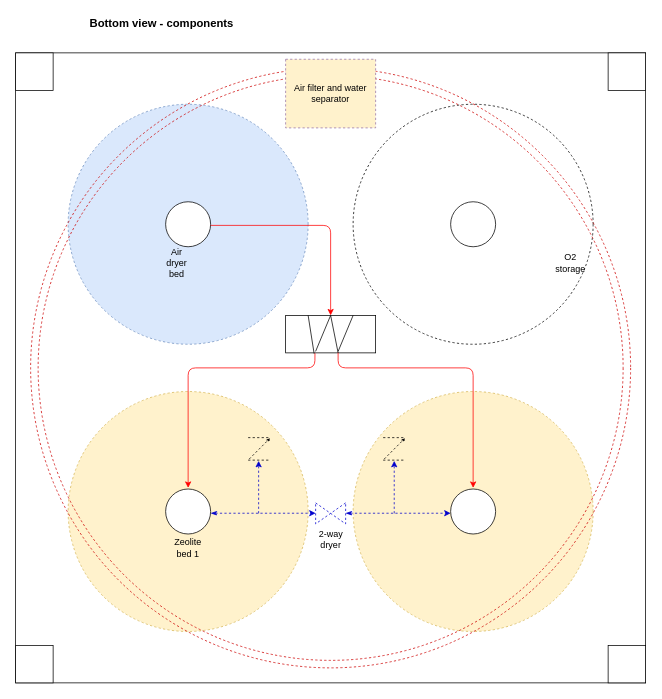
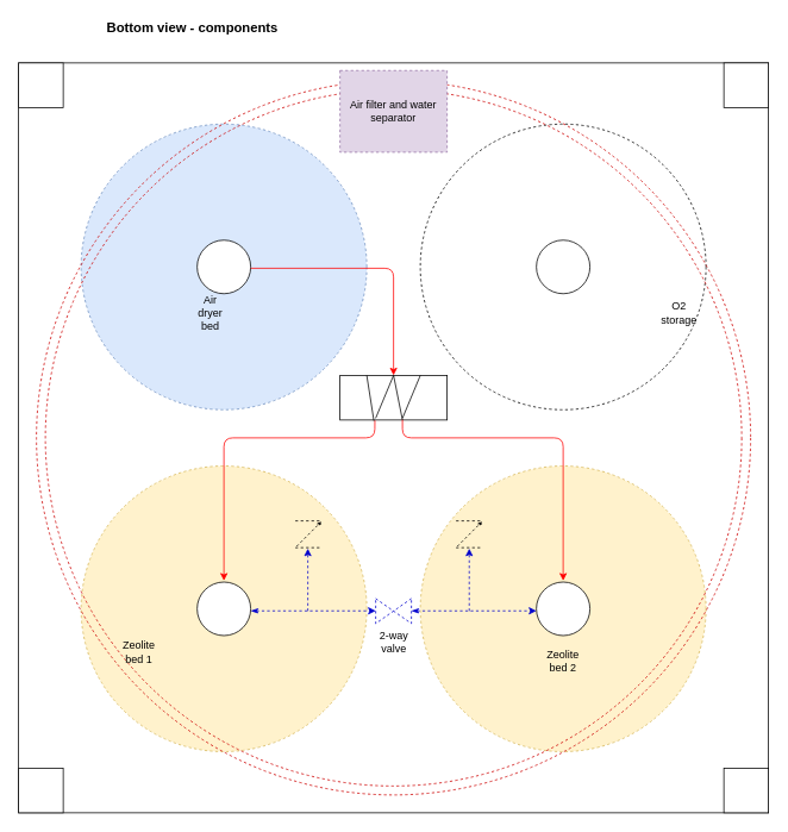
- <mxCell id="36" value="Air filter and water separator" style="rounded=0;whiteSpace=wrap;html=1;strokeColor=#9673a6;strokeWidth=1;fillColor=#fff2cc;dashed=1;" parent="1" vertex="1"><mxGeometry x="380" y="78.5" width="120" height="91.5" as="geometry" /></mxCell>
+ <mxCell id="36" value="Air filter and water separator" style="rounded=0;whiteSpace=wrap;html=1;strokeColor=#9673a6;strokeWidth=1;fillColor=#e1d5e7;dashed=1;" parent="1" vertex="1"><mxGeometry x="380" y="78.5" width="120" height="91.5" as="geometry" /></mxCell>
- <mxCell id="19" value="2-way &lt;br&gt;dryer" style="verticalLabelPosition=bottom;align=center;html=1;verticalAlign=top;pointerEvents=1;dashed=1;shape=mxgraph.pid2valves.valve;valveType=gate;strokeColor=#0000CC;strokeWidth=1;fillColor=none;" parent="12" vertex="1"><mxGeometry x="380" y="580" width="40" height="28" as="geometry" /></mxCell>
+ <mxCell id="19" value="2-way &lt;br&gt;valve" style="verticalLabelPosition=bottom;align=center;html=1;verticalAlign=top;pointerEvents=1;dashed=1;shape=mxgraph.pid2valves.valve;valveType=gate;strokeColor=#0000CC;strokeWidth=1;fillColor=none;" parent="12" vertex="1"><mxGeometry x="380" y="580" width="40" height="28" as="geometry" /></mxCell>
- <mxCell id="18" value="Zeolite bed 1" style="text;html=1;strokeColor=none;fillColor=none;align=center;verticalAlign=middle;whiteSpace=wrap;rounded=0;" parent="12" vertex="1"><mxGeometry x="190" y="630" width="40" height="20" as="geometry" /></mxCell>
+ <mxCell id="18" value="Zeolite bed 1" style="text;html=1;strokeColor=none;fillColor=none;align=center;verticalAlign=middle;whiteSpace=wrap;rounded=0;" parent="12" vertex="1"><mxGeometry x="95" y="630" width="40" height="20" as="geometry" /></mxCell>
+ <mxCell id="17" value="Zeolite bed 2" style="text;html=1;strokeColor=none;fillColor=none;align=center;verticalAlign=middle;whiteSpace=wrap;rounded=0;" parent="12" vertex="1"><mxGeometry x="570" y="640" width="40" height="20" as="geometry" /></mxCell>
